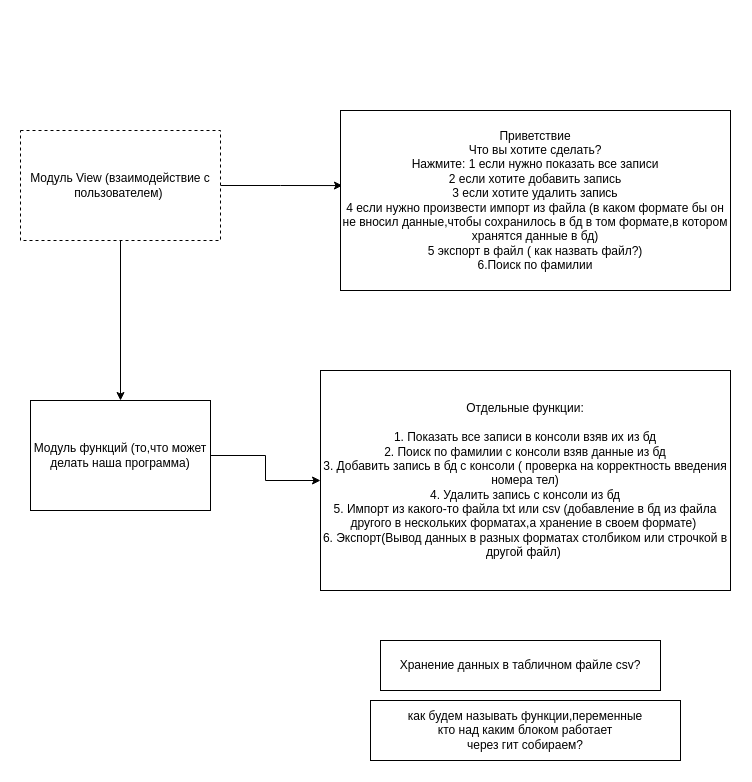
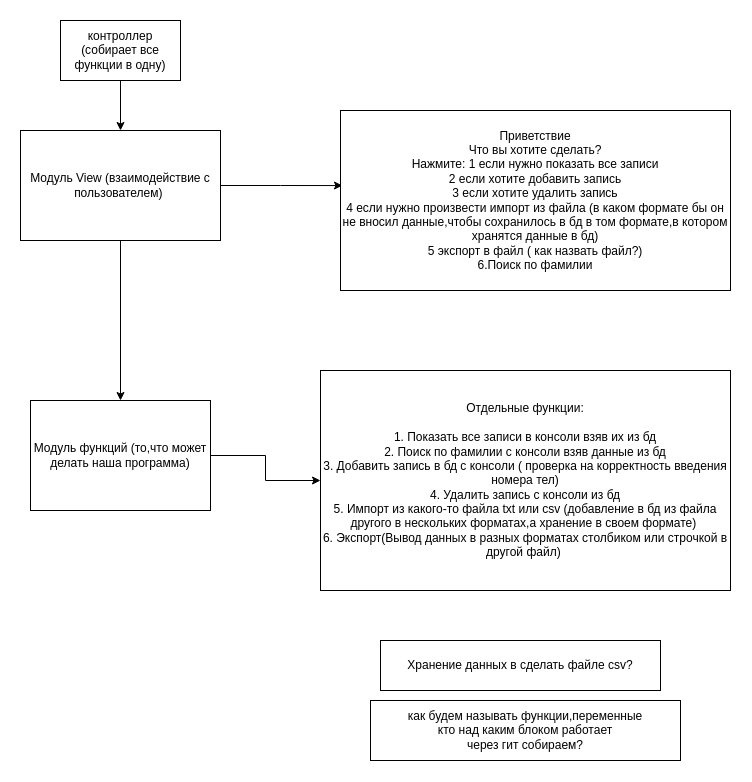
+ <mxCell id="5" value="контроллер (собирает все функции в одну)" style="rounded=0;whiteSpace=wrap;html=1;" parent="1" vertex="1"><mxGeometry x="60" y="20" width="120" height="60" as="geometry" /></mxCell>
+ <mxCell id="4" value="" style="edgeStyle=orthogonalEdgeStyle;rounded=0;orthogonalLoop=1;jettySize=auto;html=1;" parent="1" source="5" target="8" edge="1"><mxGeometry relative="1" as="geometry" /></mxCell>
- <mxCell id="8" value="Модуль View (взаимодействие с пользователем)&amp;nbsp;" style="rounded=0;whiteSpace=wrap;html=1;dashed=1;" parent="1" vertex="1"><mxGeometry x="20" y="130" width="200" height="110" as="geometry" /></mxCell>
+ <mxCell id="8" value="Модуль View (взаимодействие с пользователем)&amp;nbsp;" style="rounded=0;whiteSpace=wrap;html=1;" parent="1" vertex="1"><mxGeometry x="20" y="130" width="200" height="110" as="geometry" /></mxCell>
- <mxCell id="2" value="Хранение данных в табличном файле csv?" style="rounded=0;whiteSpace=wrap;html=1;" parent="1" vertex="1"><mxGeometry x="380" y="640" width="280" height="50" as="geometry" /></mxCell>
+ <mxCell id="2" value="Хранение данных в сделать файле csv?" style="rounded=0;whiteSpace=wrap;html=1;" parent="1" vertex="1"><mxGeometry x="380" y="640" width="280" height="50" as="geometry" /></mxCell>
